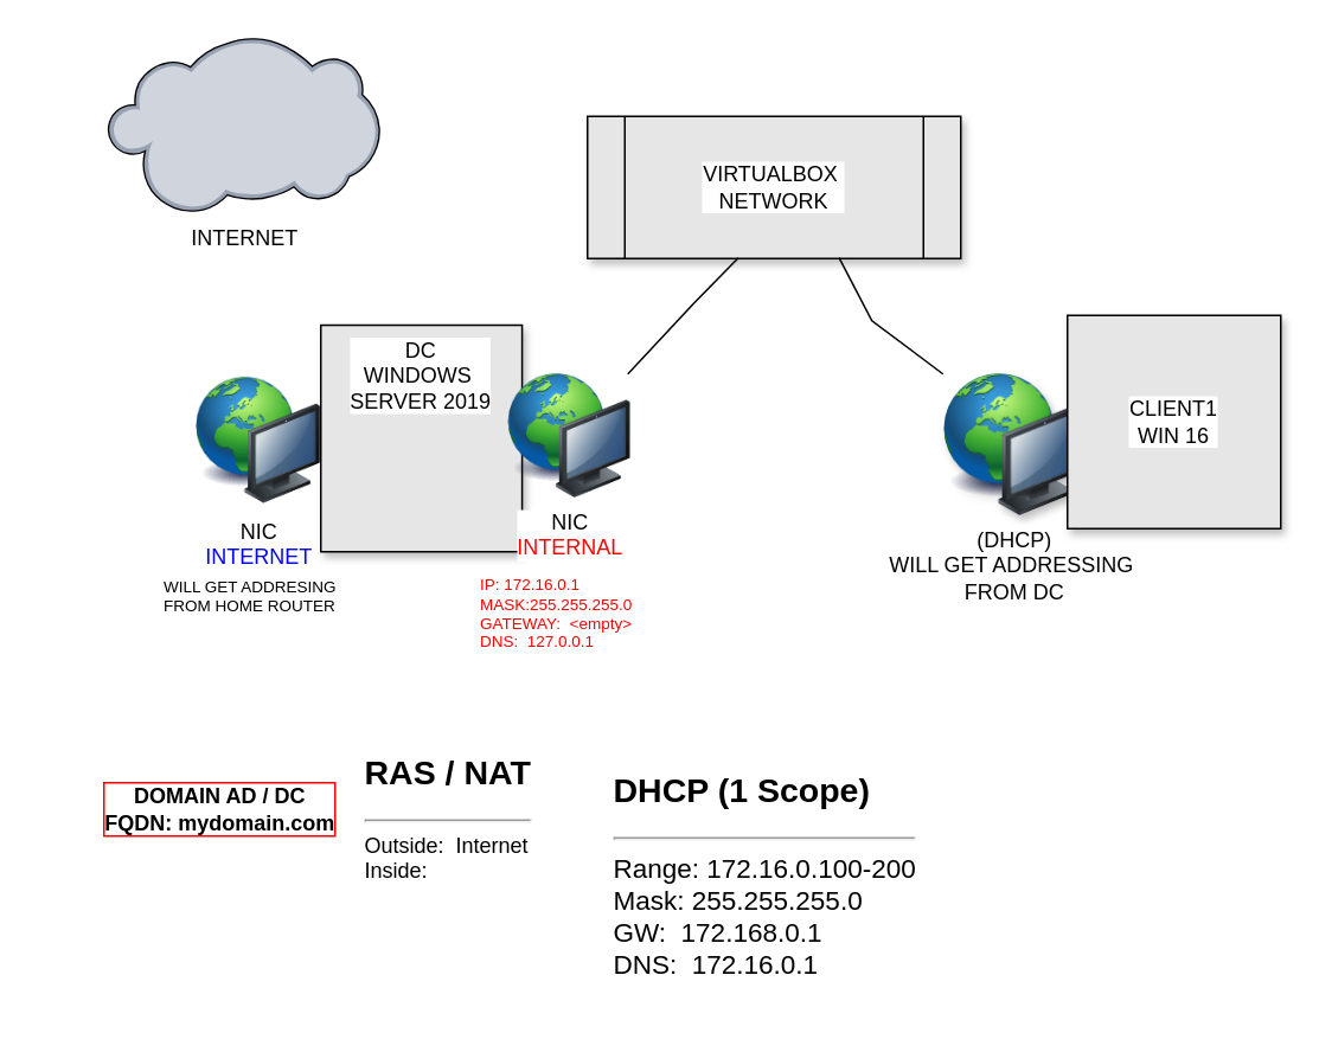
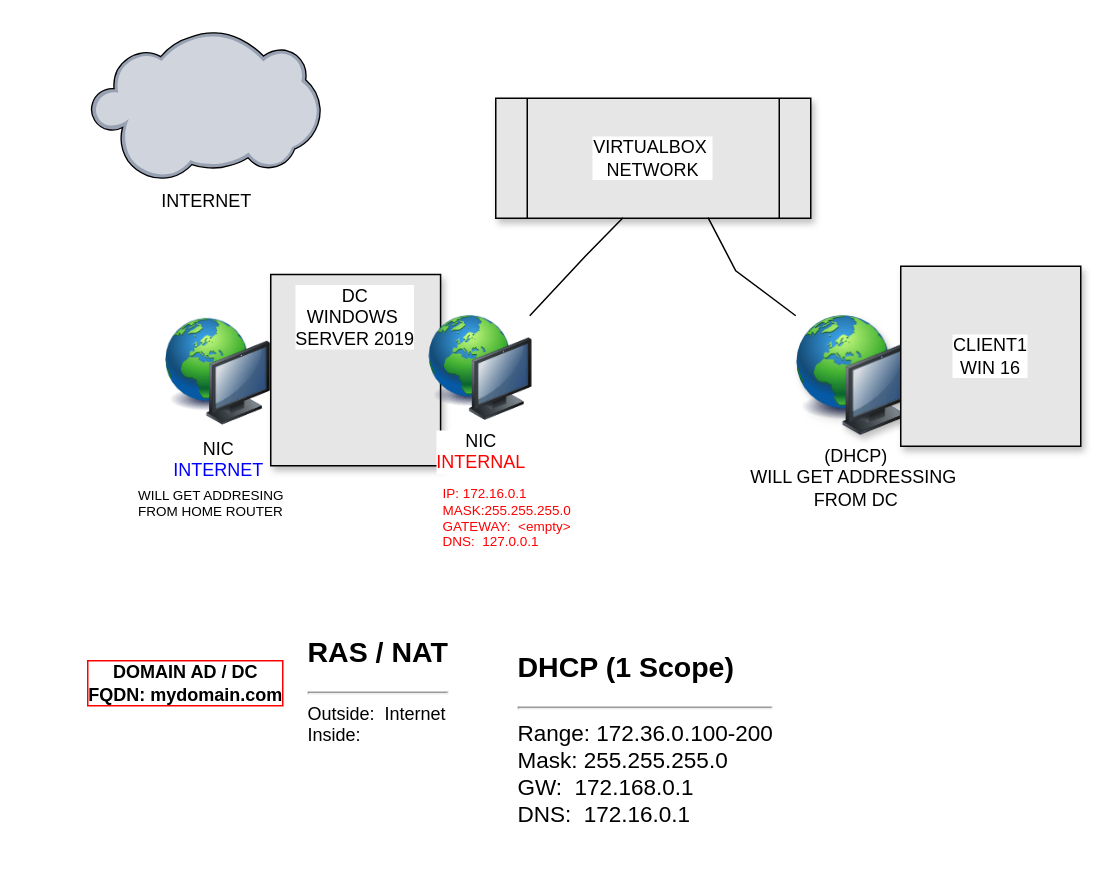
- <mxCell id="14" value="IP: 172.16.0.1&lt;br&gt;MASK:255.255.255.0&lt;br&gt;GATEWAY:&amp;nbsp; &amp;lt;empty&amp;gt;&lt;br&gt;DNS:&amp;nbsp; 127.0.0.1" style="text;html=1;align=left;verticalAlign=middle;resizable=0;points=[];autosize=1;strokeColor=none;fillColor=none;fontSize=9;fontColor=#FF0000;" vertex="1" parent="1"><mxGeometry x="268.22" y="320" width="100" height="50" as="geometry" /></mxCell>
+ <mxCell id="14" value="IP: 172.16.0.1&lt;br&gt;MASK:255.255.255.0&lt;br&gt;GATEWAY:&amp;nbsp; &amp;lt;empty&amp;gt;&lt;br&gt;DNS:&amp;nbsp; 127.0.0.1" style="text;html=1;align=left;verticalAlign=middle;resizable=0;points=[];autosize=1;strokeColor=none;fillColor=none;fontSize=9;fontColor=#FF0000;" vertex="1" parent="1"><mxGeometry x="293.22" y="320" width="100" height="50" as="geometry" /></mxCell>
- <mxCell id="13" value="&lt;h4 style=&quot;font-size: 19px; line-height: 0;&quot;&gt;DHCP (1 Scope)&lt;/h4&gt;&lt;hr&gt;Range: 172.16.0.100-200&lt;br&gt;Mask: 255.255.255.0&lt;br&gt;GW:&amp;nbsp; 172.168.0.1&lt;br&gt;DNS:&amp;nbsp; 172.16.0.1" style="text;html=1;strokeColor=none;fillColor=none;spacing=5;spacingTop=-20;whiteSpace=wrap;overflow=hidden;rounded=0;shadow=1;labelBackgroundColor=none;labelBorderColor=none;fontSize=15;fontColor=#000000;" vertex="1" parent="1"><mxGeometry x="340" y="430" width="190" height="140" as="geometry" /></mxCell>
+ <mxCell id="13" value="&lt;h4 style=&quot;font-size: 19px; line-height: 0;&quot;&gt;DHCP (1 Scope)&lt;/h4&gt;&lt;hr&gt;Range: 172.36.0.100-200&lt;br&gt;Mask: 255.255.255.0&lt;br&gt;GW:&amp;nbsp; 172.168.0.1&lt;br&gt;DNS:&amp;nbsp; 172.16.0.1" style="text;html=1;strokeColor=none;fillColor=none;spacing=5;spacingTop=-20;whiteSpace=wrap;overflow=hidden;rounded=0;shadow=1;labelBackgroundColor=none;labelBorderColor=none;fontSize=15;fontColor=#000000;" vertex="1" parent="1"><mxGeometry x="340" y="430" width="190" height="140" as="geometry" /></mxCell>
